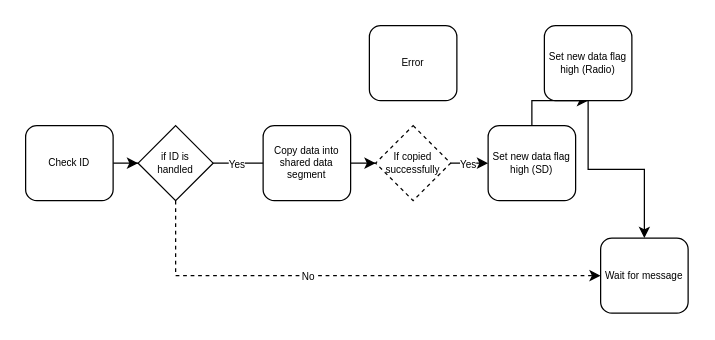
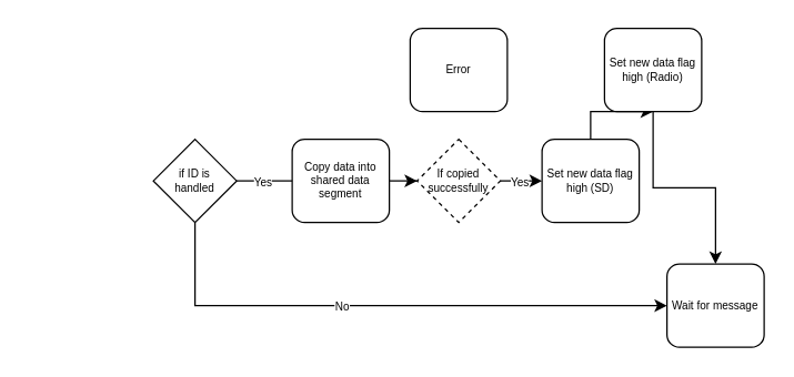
- <mxCell id="3" value="Check ID" style="rounded=1;whiteSpace=wrap;html=1;fontSize=8;" vertex="1" parent="1"><mxGeometry x="20" y="100" width="70" height="60" as="geometry" /></mxCell>
- <mxCell id="2" value="" style="edgeStyle=orthogonalEdgeStyle;rounded=0;orthogonalLoop=1;jettySize=auto;html=1;fontSize=8;" edge="1" parent="1" source="3" target="12"><mxGeometry relative="1" as="geometry" /></mxCell>
- <mxCell id="10" style="edgeStyle=orthogonalEdgeStyle;rounded=0;orthogonalLoop=1;jettySize=auto;html=1;entryX=0;entryY=0.5;entryDx=0;entryDy=0;fontSize=8;dashed=1;" edge="1" parent="1" source="12" target="18"><mxGeometry relative="1" as="geometry"><Array as="points"><mxPoint x="140" y="220" /></Array></mxGeometry></mxCell>
+ <mxCell id="10" style="edgeStyle=orthogonalEdgeStyle;rounded=0;orthogonalLoop=1;jettySize=auto;html=1;entryX=0;entryY=0.5;entryDx=0;entryDy=0;fontSize=8;" edge="1" parent="1" source="12" target="18"><mxGeometry relative="1" as="geometry"><Array as="points"><mxPoint x="140" y="220" /></Array></mxGeometry></mxCell>
